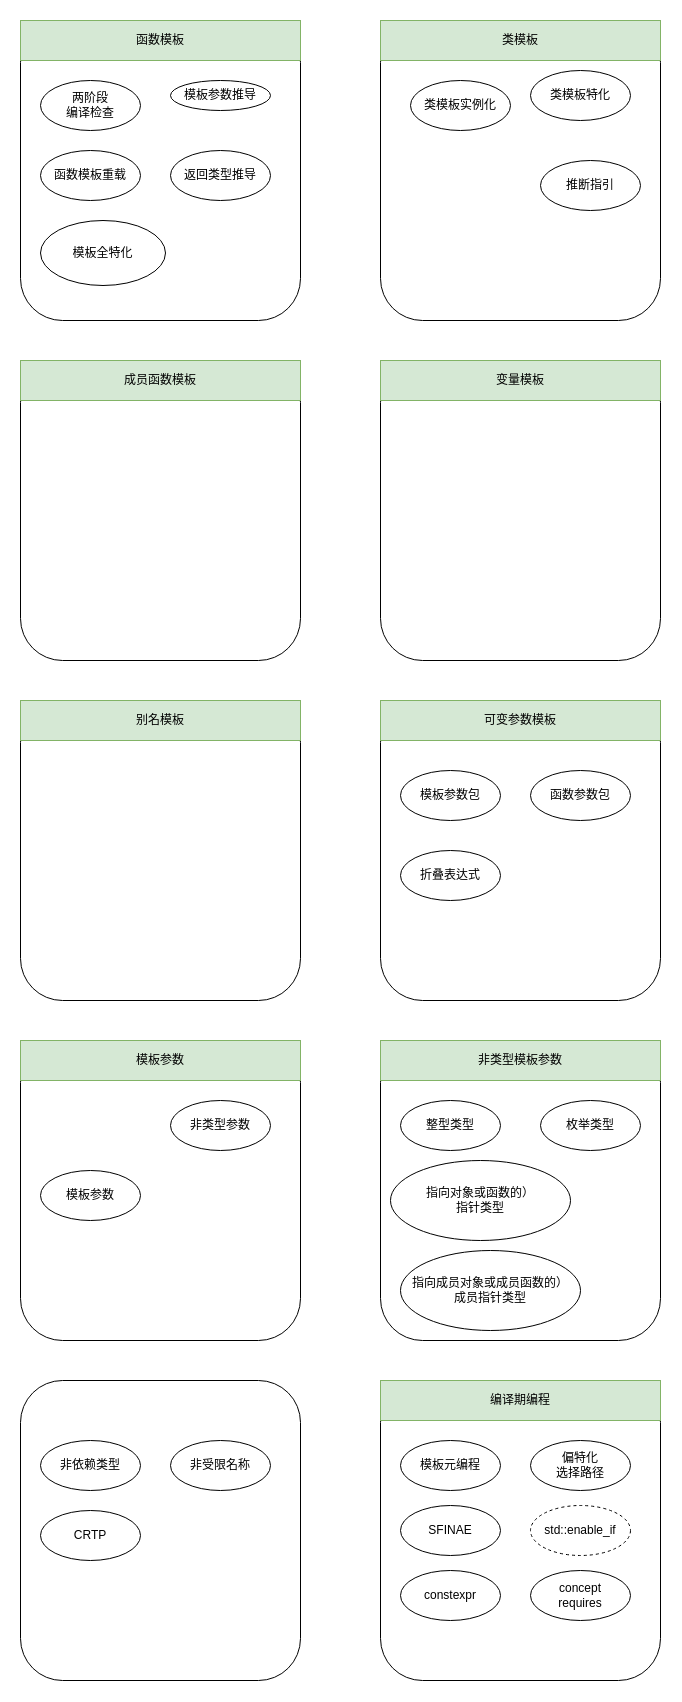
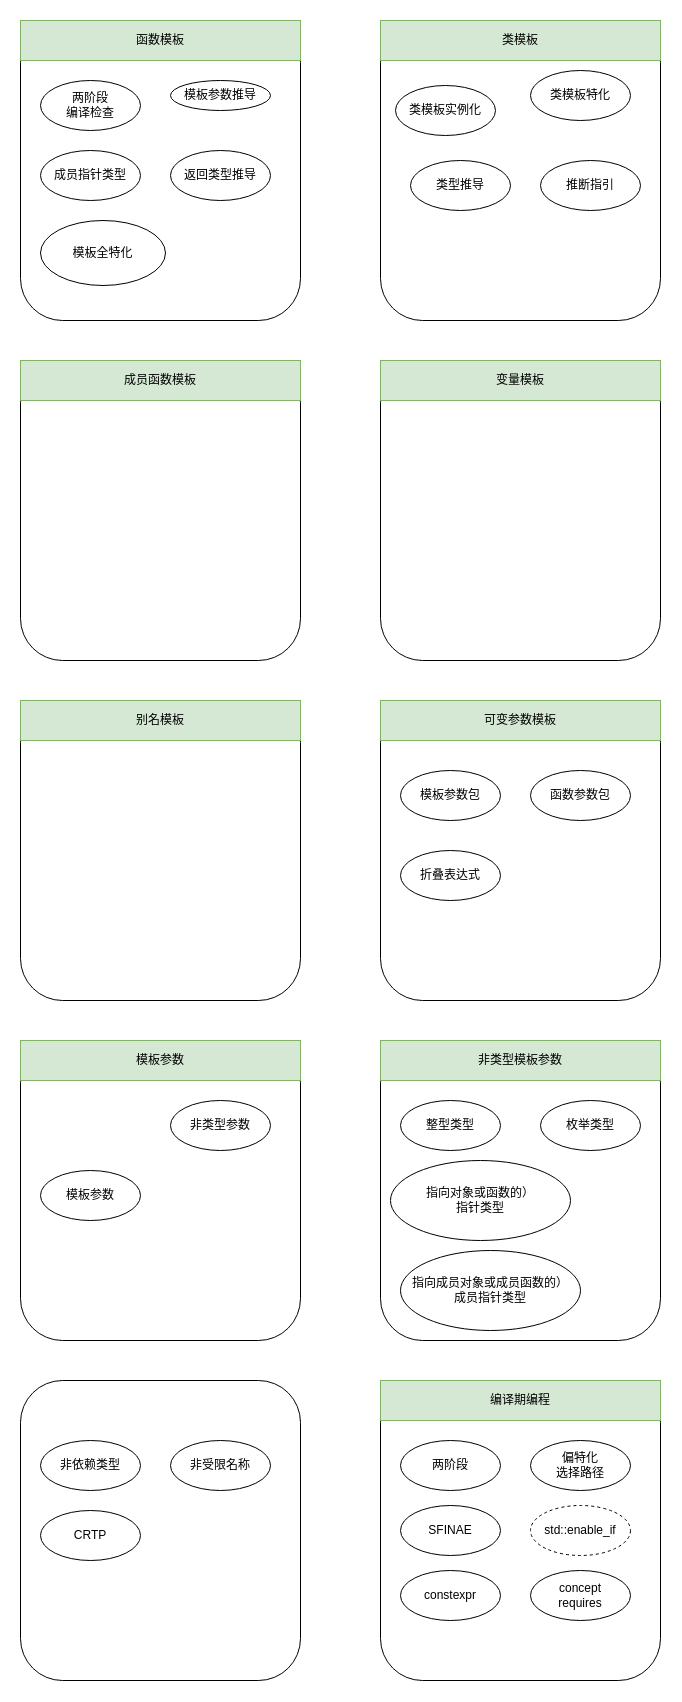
- <mxCell id="37" value="类模板实例化" style="ellipse;whiteSpace=wrap;html=1;" vertex="1" parent="1"><mxGeometry x="410" y="80" width="100" height="50" as="geometry" /></mxCell>
+ <mxCell id="37" value="类模板实例化" style="ellipse;whiteSpace=wrap;html=1;" vertex="1" parent="1"><mxGeometry x="395" y="85" width="100" height="50" as="geometry" /></mxCell>
- <mxCell id="34" value="函数模板重载" style="ellipse;whiteSpace=wrap;html=1;" vertex="1" parent="1"><mxGeometry x="40" y="150" width="100" height="50" as="geometry" /></mxCell>
+ <mxCell id="34" value="成员指针类型" style="ellipse;whiteSpace=wrap;html=1;" vertex="1" parent="1"><mxGeometry x="40" y="150" width="100" height="50" as="geometry" /></mxCell>
+ <mxCell id="39" value="类型推导" style="ellipse;whiteSpace=wrap;html=1;" vertex="1" parent="1"><mxGeometry x="410" y="160" width="100" height="50" as="geometry" /></mxCell>
- <mxCell id="20" value="模板元编程" style="ellipse;whiteSpace=wrap;html=1;" vertex="1" parent="1"><mxGeometry x="400" y="1440" width="100" height="50" as="geometry" /></mxCell>
+ <mxCell id="20" value="两阶段" style="ellipse;whiteSpace=wrap;html=1;" vertex="1" parent="1"><mxGeometry x="400" y="1440" width="100" height="50" as="geometry" /></mxCell>
